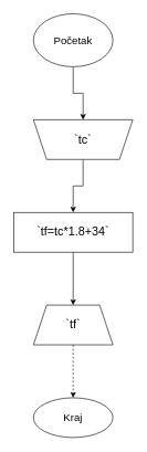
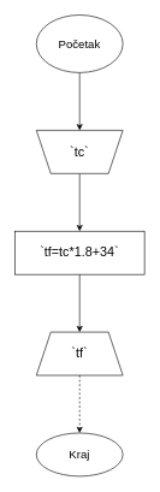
- <mxCell id="5" value="`tc`" style="shape=trapezoid;perimeter=trapezoidPerimeter;whiteSpace=wrap;html=1;fixedSize=1;fontSize=18;direction=west;" parent="1" vertex="1"><mxGeometry x="50" y="180" width="150" height="60" as="geometry" /></mxCell>
+ <mxCell id="5" value="`tc`" style="shape=trapezoid;perimeter=trapezoidPerimeter;whiteSpace=wrap;html=1;fixedSize=1;fontSize=18;direction=west;" parent="1" vertex="1"><mxGeometry x="50" y="180" width="120" height="60" as="geometry" /></mxCell>
